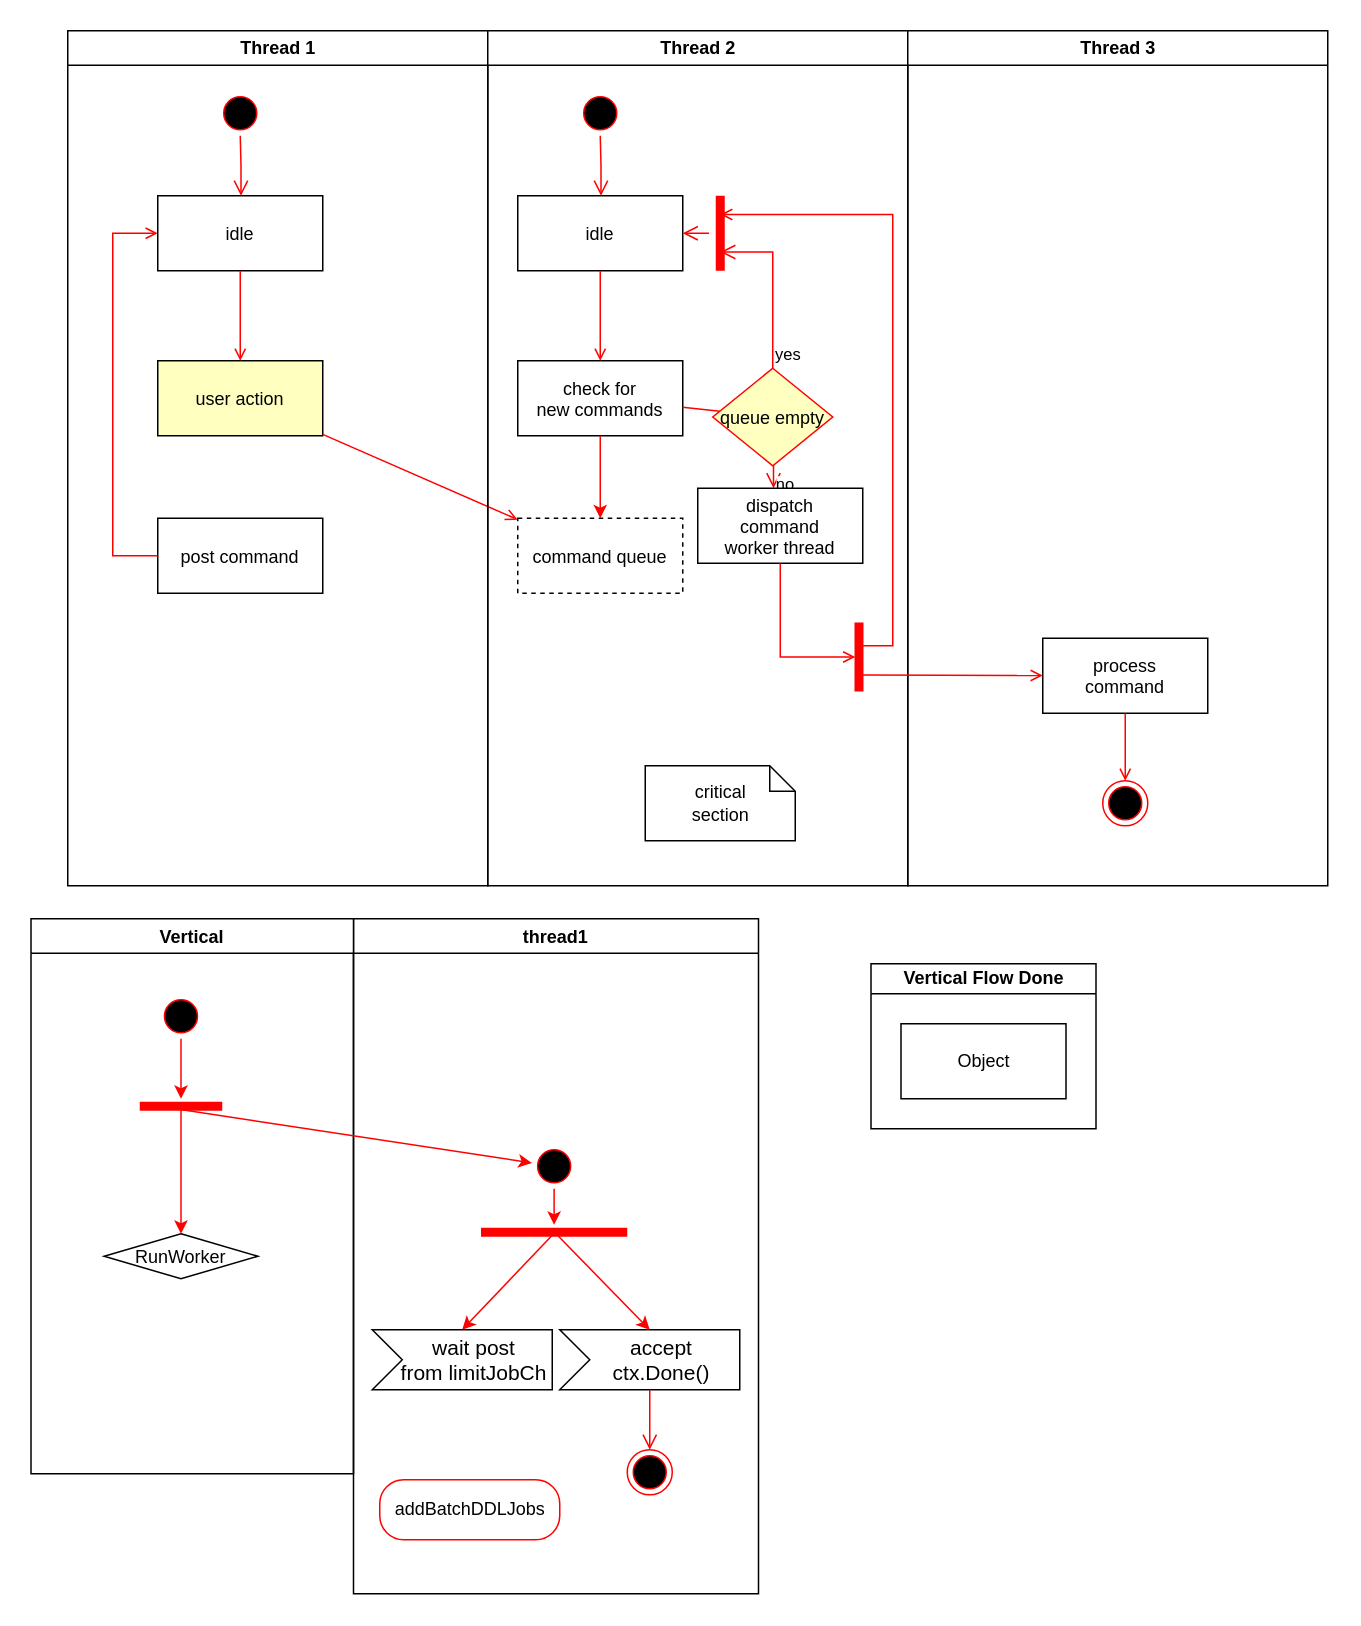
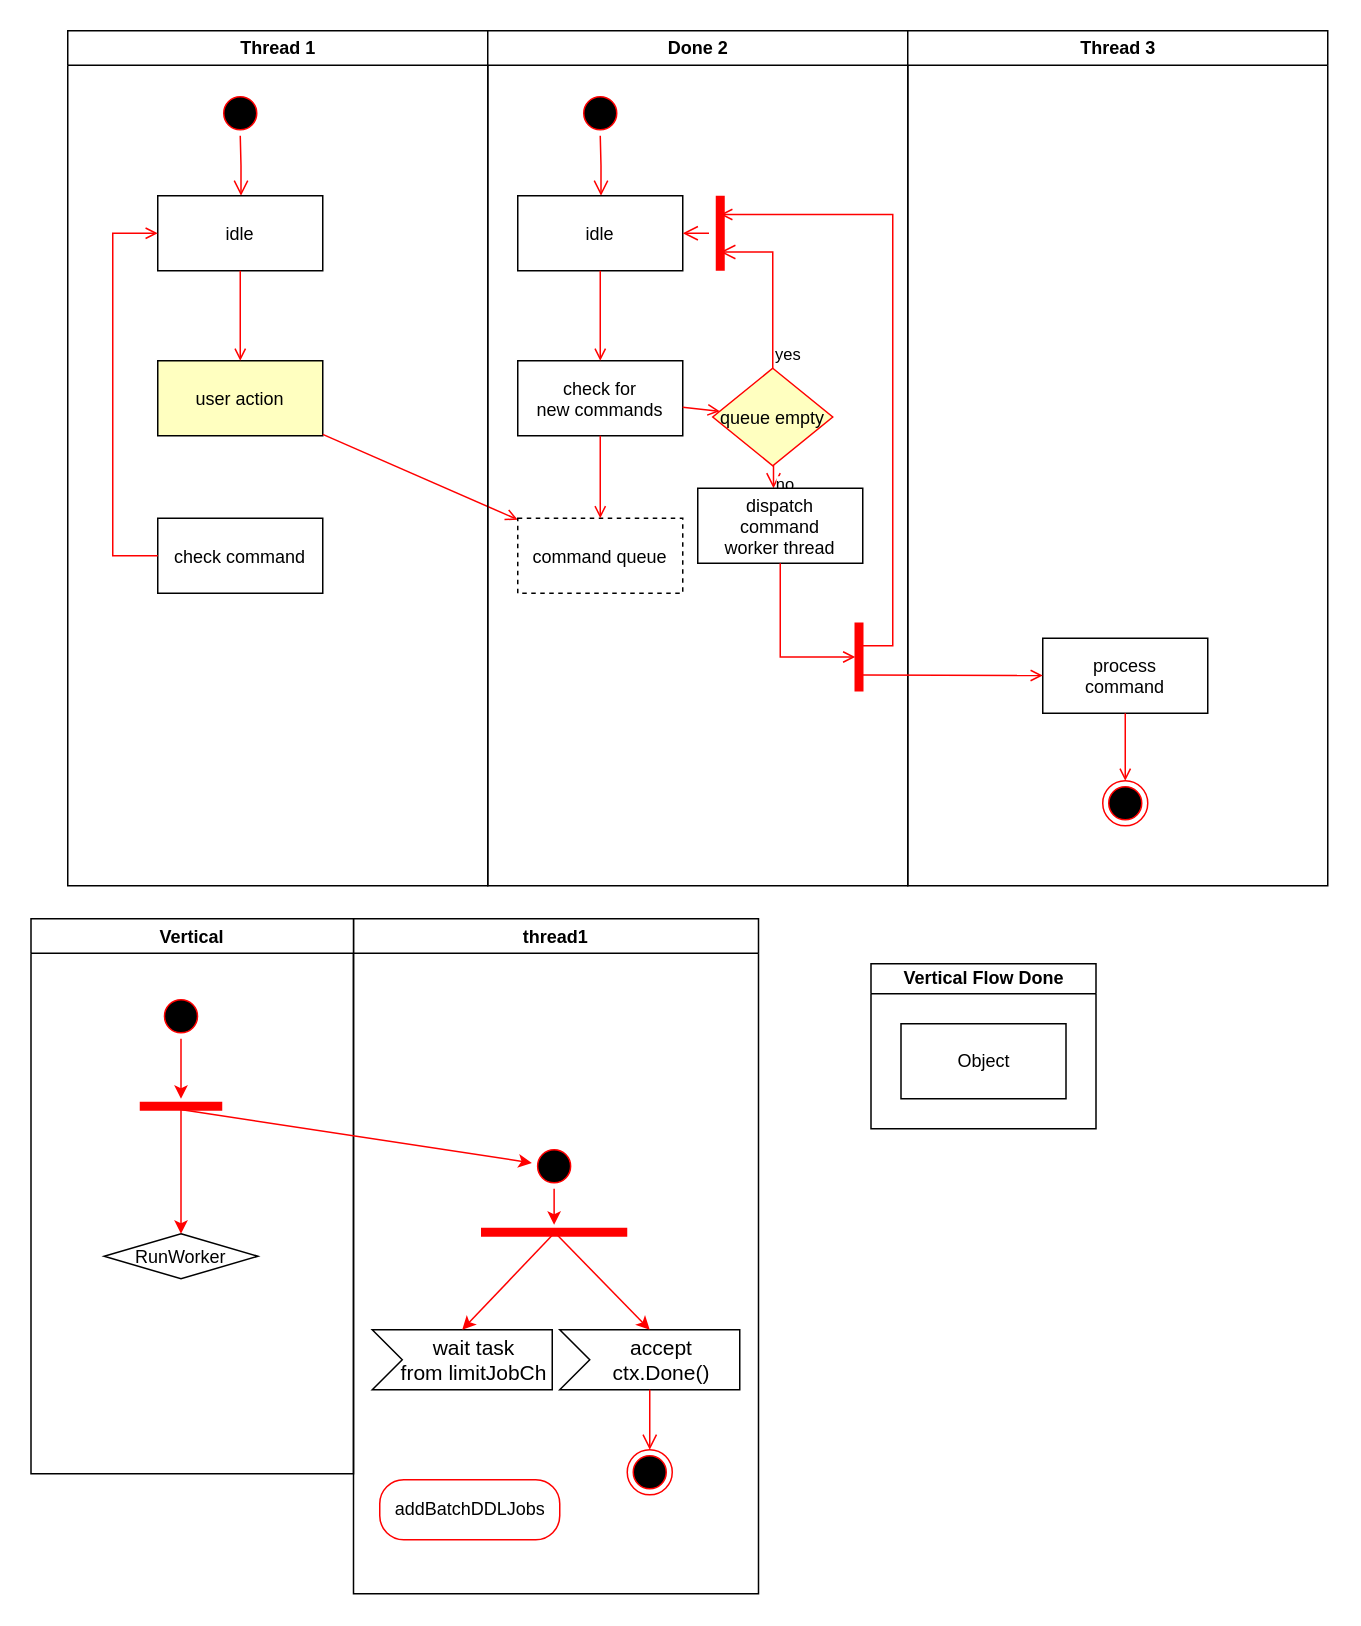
- <mxCell id="11" value="Thread 2" style="swimlane;whiteSpace=wrap" parent="1" vertex="1"><mxGeometry x="324.5" y="20" width="280" height="570" as="geometry" /></mxCell>
+ <mxCell id="11" value="Done 2" style="swimlane;whiteSpace=wrap" parent="1" vertex="1"><mxGeometry x="324.5" y="20" width="280" height="570" as="geometry" /></mxCell>
- <mxCell id="22" value="" style="endArrow=none;strokeColor=#FF0000;endFill=1;rounded=0;" parent="11" source="15" target="19" edge="1"><mxGeometry relative="1" as="geometry" /></mxCell>
+ <mxCell id="22" value="" style="endArrow=open;strokeColor=#FF0000;endFill=1;rounded=0" parent="11" source="15" target="19" edge="1"><mxGeometry relative="1" as="geometry" /></mxCell>
- <mxCell id="18" value="" style="endArrow=classic;strokeColor=#FF0000;endFill=1;rounded=0;" parent="11" source="15" target="17" edge="1"><mxGeometry relative="1" as="geometry" /></mxCell>
+ <mxCell id="18" value="" style="endArrow=open;strokeColor=#FF0000;endFill=1;rounded=0" parent="11" source="15" target="17" edge="1"><mxGeometry relative="1" as="geometry" /></mxCell>
- <mxCell id="8" value="post command" style="" parent="2" vertex="1"><mxGeometry x="60" y="325" width="110" height="50" as="geometry" /></mxCell>
+ <mxCell id="8" value="check command" style="" parent="2" vertex="1"><mxGeometry x="60" y="325" width="110" height="50" as="geometry" /></mxCell>
- <mxCell id="26" value="critical&#10;section" style="shape=note;whiteSpace=wrap;size=17" parent="11" vertex="1"><mxGeometry x="105" y="490" width="100" height="50" as="geometry" /></mxCell>
- <mxCell id="43" value="&lt;div&gt;wait post &lt;br&gt;&lt;/div&gt;&lt;div&gt;from limitJobCh&lt;/div&gt;" style="html=1;shape=mxgraph.infographic.ribbonSimple;notch1=20;notch2=0;align=center;verticalAlign=middle;fontSize=14;fontStyle=0;fillColor=#FFFFFF;flipH=0;spacingRight=0;spacingLeft=14;" vertex="1" parent="37"><mxGeometry x="12.5" y="274" width="120" height="40" as="geometry" /></mxCell>
+ <mxCell id="43" value="&lt;div&gt;wait task &lt;br&gt;&lt;/div&gt;&lt;div&gt;from limitJobCh&lt;/div&gt;" style="html=1;shape=mxgraph.infographic.ribbonSimple;notch1=20;notch2=0;align=center;verticalAlign=middle;fontSize=14;fontStyle=0;fillColor=#FFFFFF;flipH=0;spacingRight=0;spacingLeft=14;" vertex="1" parent="37"><mxGeometry x="12.5" y="274" width="120" height="40" as="geometry" /></mxCell>
